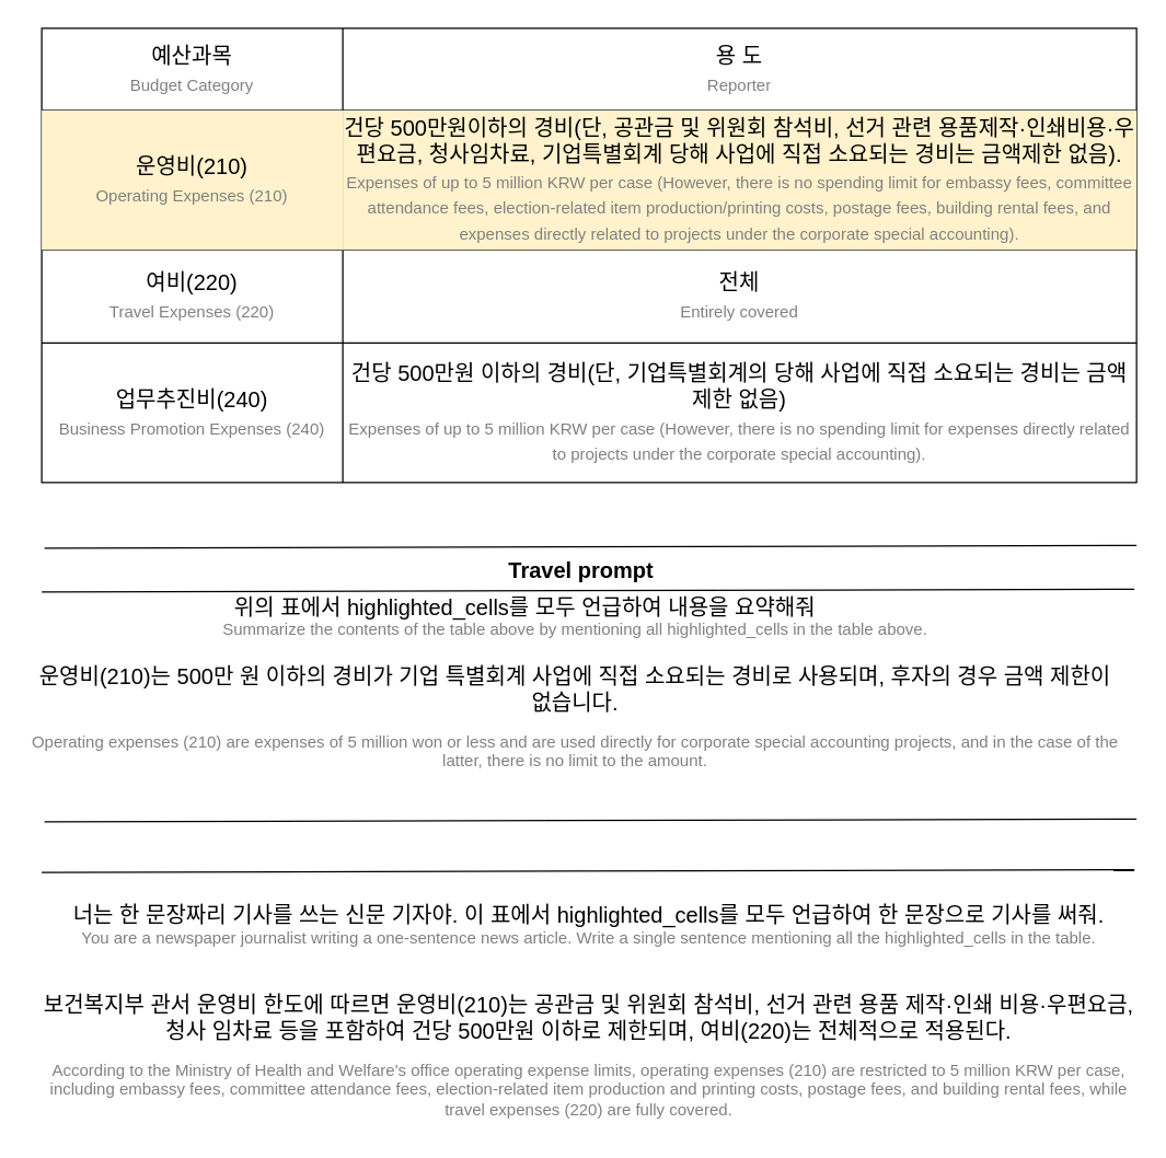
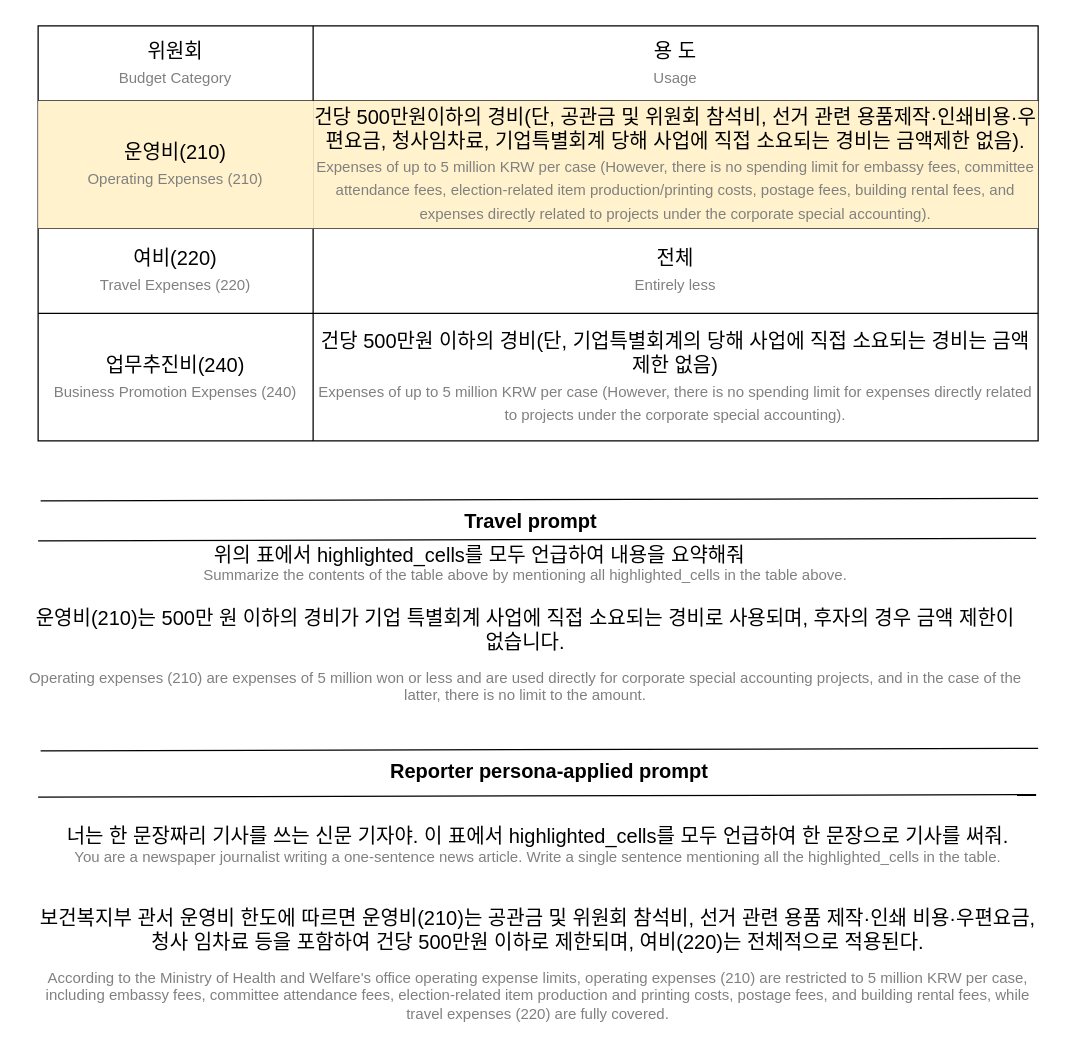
- <mxCell id="4" value="예산과목&lt;div&gt;&lt;font style=&quot;font-size: 12px; color: rgb(128, 128, 128);&quot;&gt;Budget Category&lt;/font&gt;&lt;br&gt;&lt;/div&gt;" style="shape=partialRectangle;html=1;whiteSpace=wrap;connectable=0;strokeColor=inherit;overflow=hidden;fillColor=none;top=0;left=0;bottom=0;right=0;pointerEvents=1;fontSize=16;" parent="3" vertex="1"><mxGeometry width="220" height="60" as="geometry"><mxRectangle width="220" height="60" as="alternateBounds" /></mxGeometry></mxCell>
+ <mxCell id="4" value="위원회&lt;div&gt;&lt;font style=&quot;font-size: 12px; color: rgb(128, 128, 128);&quot;&gt;Budget Category&lt;/font&gt;&lt;br&gt;&lt;/div&gt;" style="shape=partialRectangle;html=1;whiteSpace=wrap;connectable=0;strokeColor=inherit;overflow=hidden;fillColor=none;top=0;left=0;bottom=0;right=0;pointerEvents=1;fontSize=16;" parent="3" vertex="1"><mxGeometry width="220" height="60" as="geometry"><mxRectangle width="220" height="60" as="alternateBounds" /></mxGeometry></mxCell>
- <mxCell id="5" value="용 도&lt;div&gt;&lt;font style=&quot;font-size: 12px; color: rgb(128, 128, 128);&quot;&gt;Reporter&lt;/font&gt;&lt;/div&gt;" style="shape=partialRectangle;html=1;whiteSpace=wrap;connectable=0;strokeColor=inherit;overflow=hidden;fillColor=none;top=0;left=0;bottom=0;right=0;pointerEvents=1;fontSize=16;" parent="3" vertex="1"><mxGeometry x="220" width="580" height="60" as="geometry"><mxRectangle width="580" height="60" as="alternateBounds" /></mxGeometry></mxCell>
+ <mxCell id="5" value="용 도&lt;div&gt;&lt;font style=&quot;font-size: 12px; color: rgb(128, 128, 128);&quot;&gt;Usage&lt;/font&gt;&lt;/div&gt;" style="shape=partialRectangle;html=1;whiteSpace=wrap;connectable=0;strokeColor=inherit;overflow=hidden;fillColor=none;top=0;left=0;bottom=0;right=0;pointerEvents=1;fontSize=16;" parent="3" vertex="1"><mxGeometry x="220" width="580" height="60" as="geometry"><mxRectangle width="580" height="60" as="alternateBounds" /></mxGeometry></mxCell>
- <mxCell id="11" value="전체&lt;div&gt;&lt;font style=&quot;font-size: 12px; color: rgb(128, 128, 128);&quot;&gt;Entirely covered&lt;/font&gt;&lt;br&gt;&lt;/div&gt;" style="shape=partialRectangle;html=1;whiteSpace=wrap;connectable=0;strokeColor=inherit;overflow=hidden;fillColor=none;top=0;left=0;bottom=0;right=0;pointerEvents=1;fontSize=16;" parent="9" vertex="1"><mxGeometry x="220" width="580" height="68" as="geometry"><mxRectangle width="580" height="68" as="alternateBounds" /></mxGeometry></mxCell>
+ <mxCell id="11" value="전체&lt;div&gt;&lt;font style=&quot;font-size: 12px; color: rgb(128, 128, 128);&quot;&gt;Entirely less&lt;/font&gt;&lt;br&gt;&lt;/div&gt;" style="shape=partialRectangle;html=1;whiteSpace=wrap;connectable=0;strokeColor=inherit;overflow=hidden;fillColor=none;top=0;left=0;bottom=0;right=0;pointerEvents=1;fontSize=16;" parent="9" vertex="1"><mxGeometry x="220" width="580" height="68" as="geometry"><mxRectangle width="580" height="68" as="alternateBounds" /></mxGeometry></mxCell>
+ <mxCell id="25" value="&lt;font style=&quot;font-size: 16px;&quot;&gt;Reporter persona-applied prompt&lt;/font&gt;" style="text;whiteSpace=wrap;html=1;fontStyle=1" parent="24" vertex="1"><mxGeometry x="280" width="260" height="40" as="geometry" /></mxCell>
